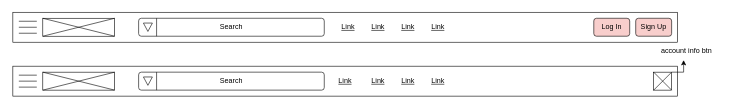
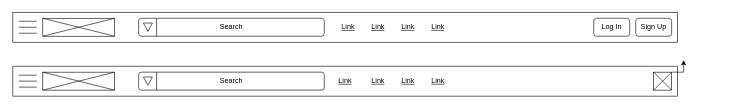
- <mxCell id="9" value="Log In" style="rounded=1;whiteSpace=wrap;html=1;fillColor=#f8cecc;" parent="1" vertex="1"><mxGeometry x="990" y="30" width="60" height="30" as="geometry" /></mxCell>
+ <mxCell id="9" value="Log In" style="rounded=1;whiteSpace=wrap;html=1;" parent="1" vertex="1"><mxGeometry x="990" y="30" width="60" height="30" as="geometry" /></mxCell>
- <mxCell id="8" value="Sign Up" style="rounded=1;whiteSpace=wrap;html=1;fillColor=#f8cecc;" parent="1" vertex="1"><mxGeometry x="1060" y="30" width="60" height="30" as="geometry" /></mxCell>
+ <mxCell id="8" value="Sign Up" style="rounded=1;whiteSpace=wrap;html=1;" parent="1" vertex="1"><mxGeometry x="1060" y="30" width="60" height="30" as="geometry" /></mxCell>
- <mxCell id="21" value="&lt;div&gt;account info btn&lt;/div&gt;" style="text;strokeColor=none;align=center;fillColor=none;html=1;verticalAlign=middle;whiteSpace=wrap;rounded=0;" vertex="1" parent="1"><mxGeometry x="1090" y="70" width="110" height="30" as="geometry" /></mxCell>
